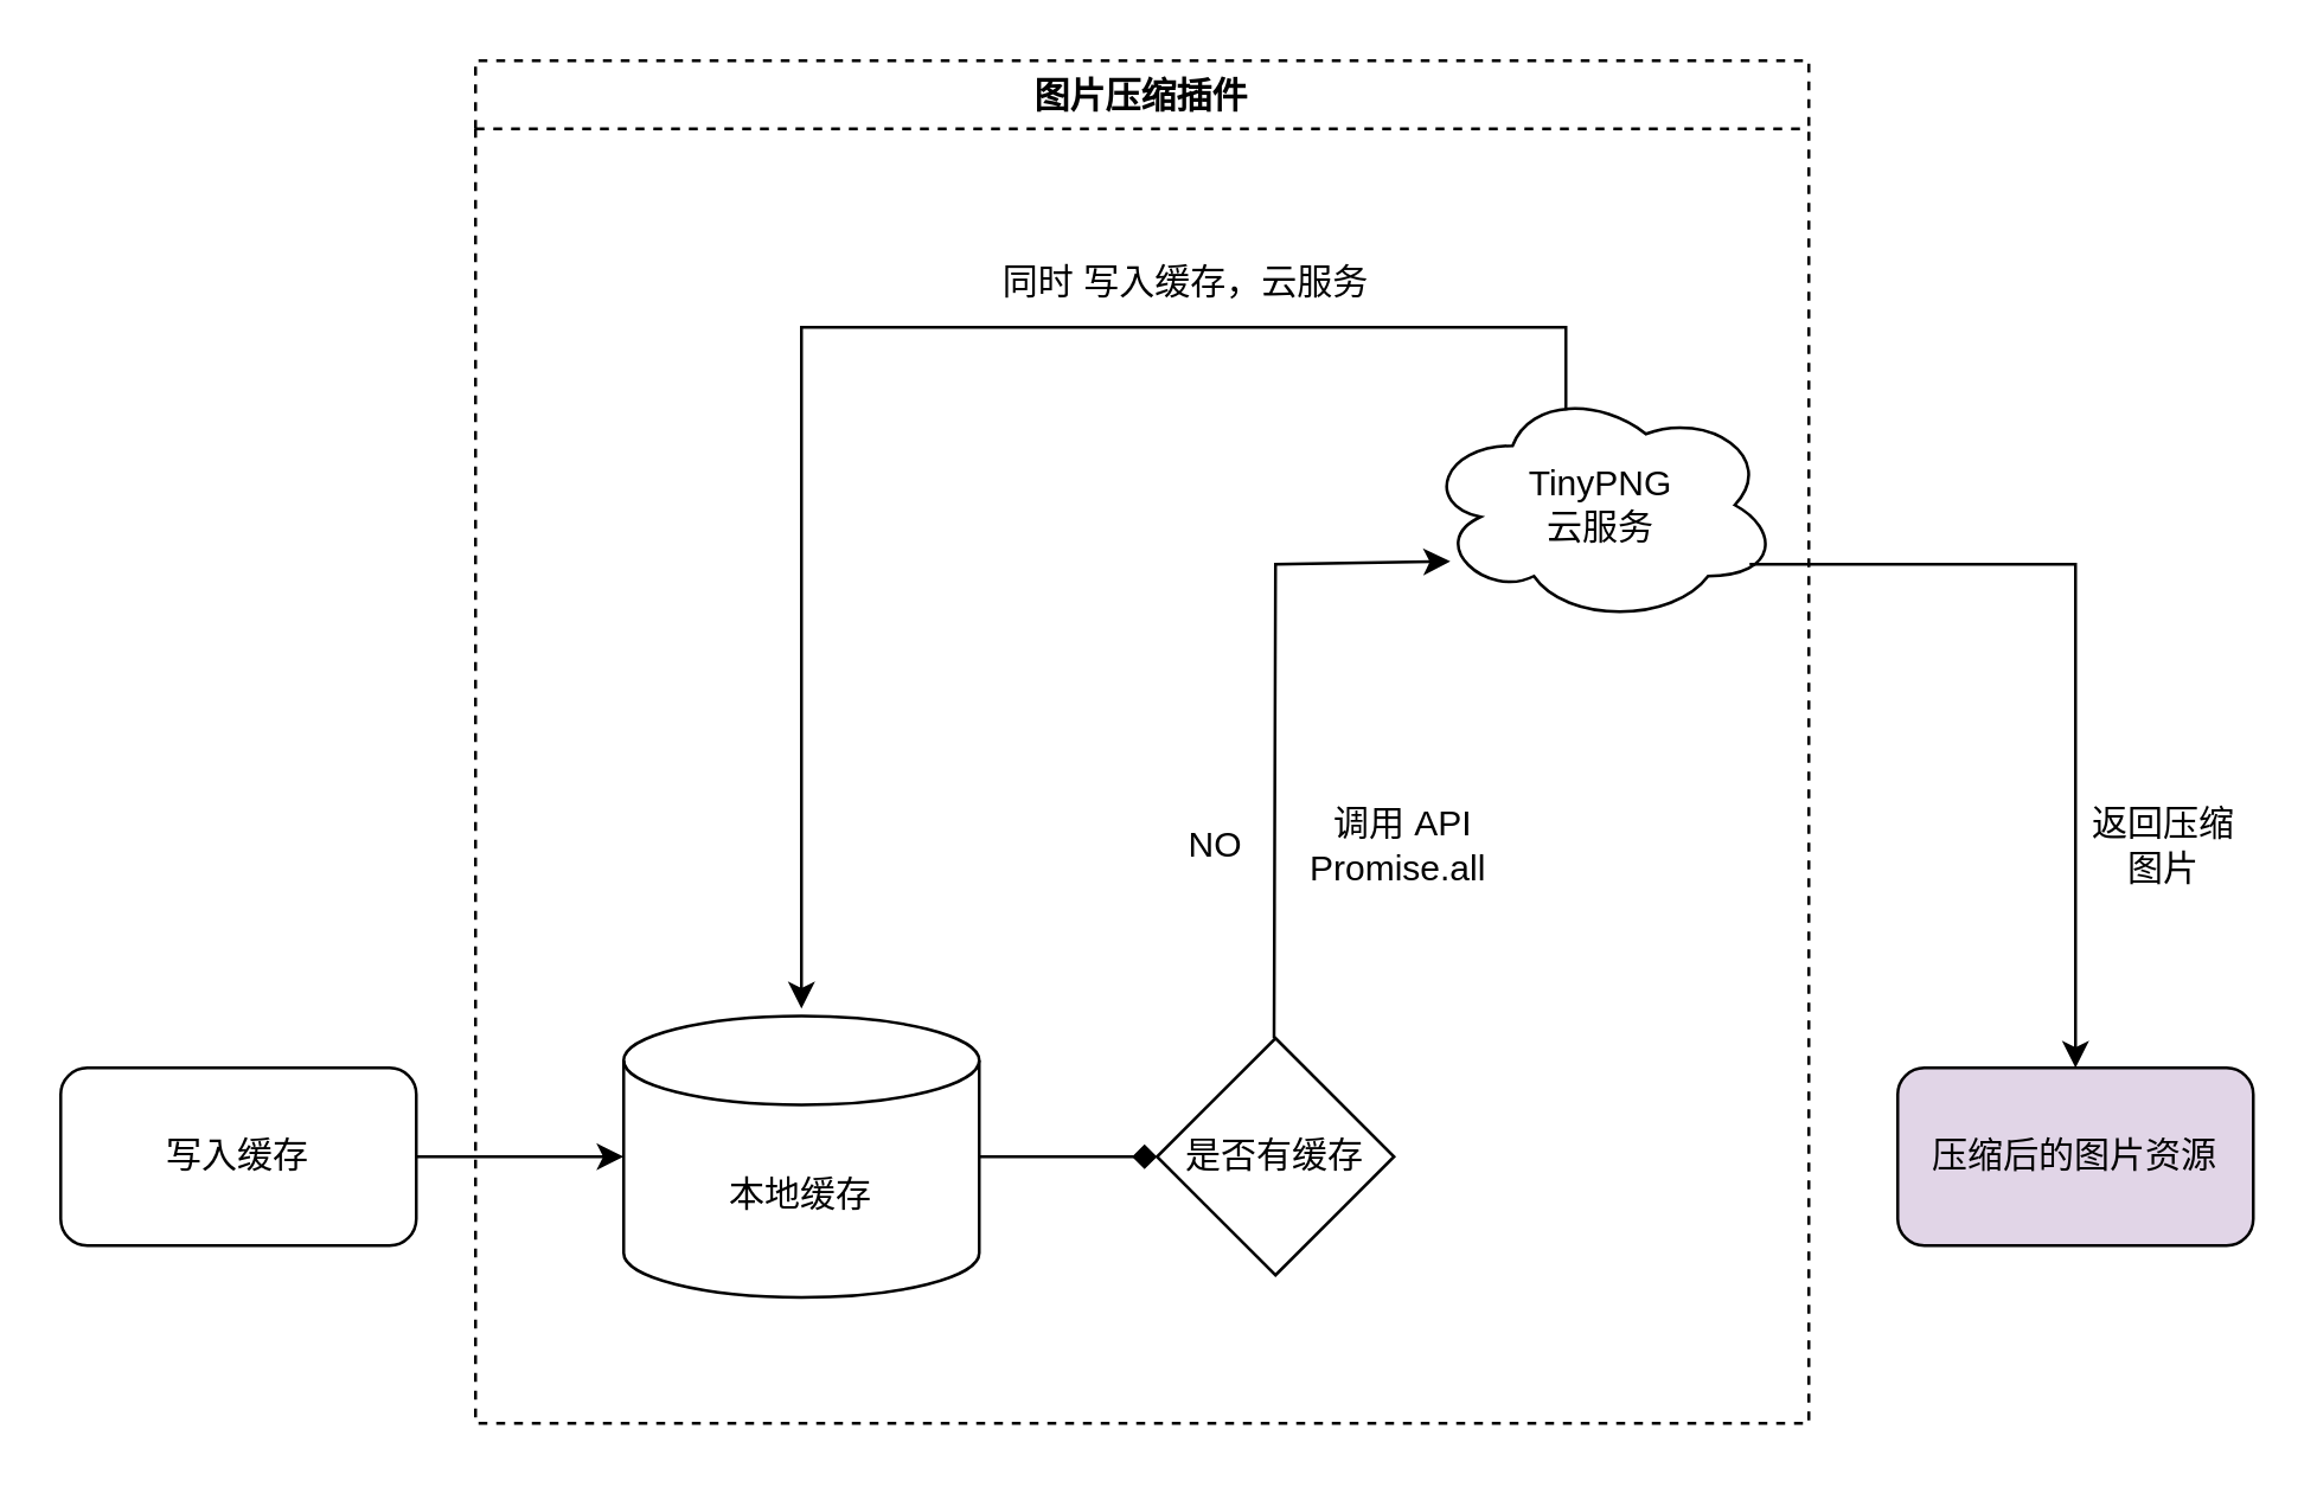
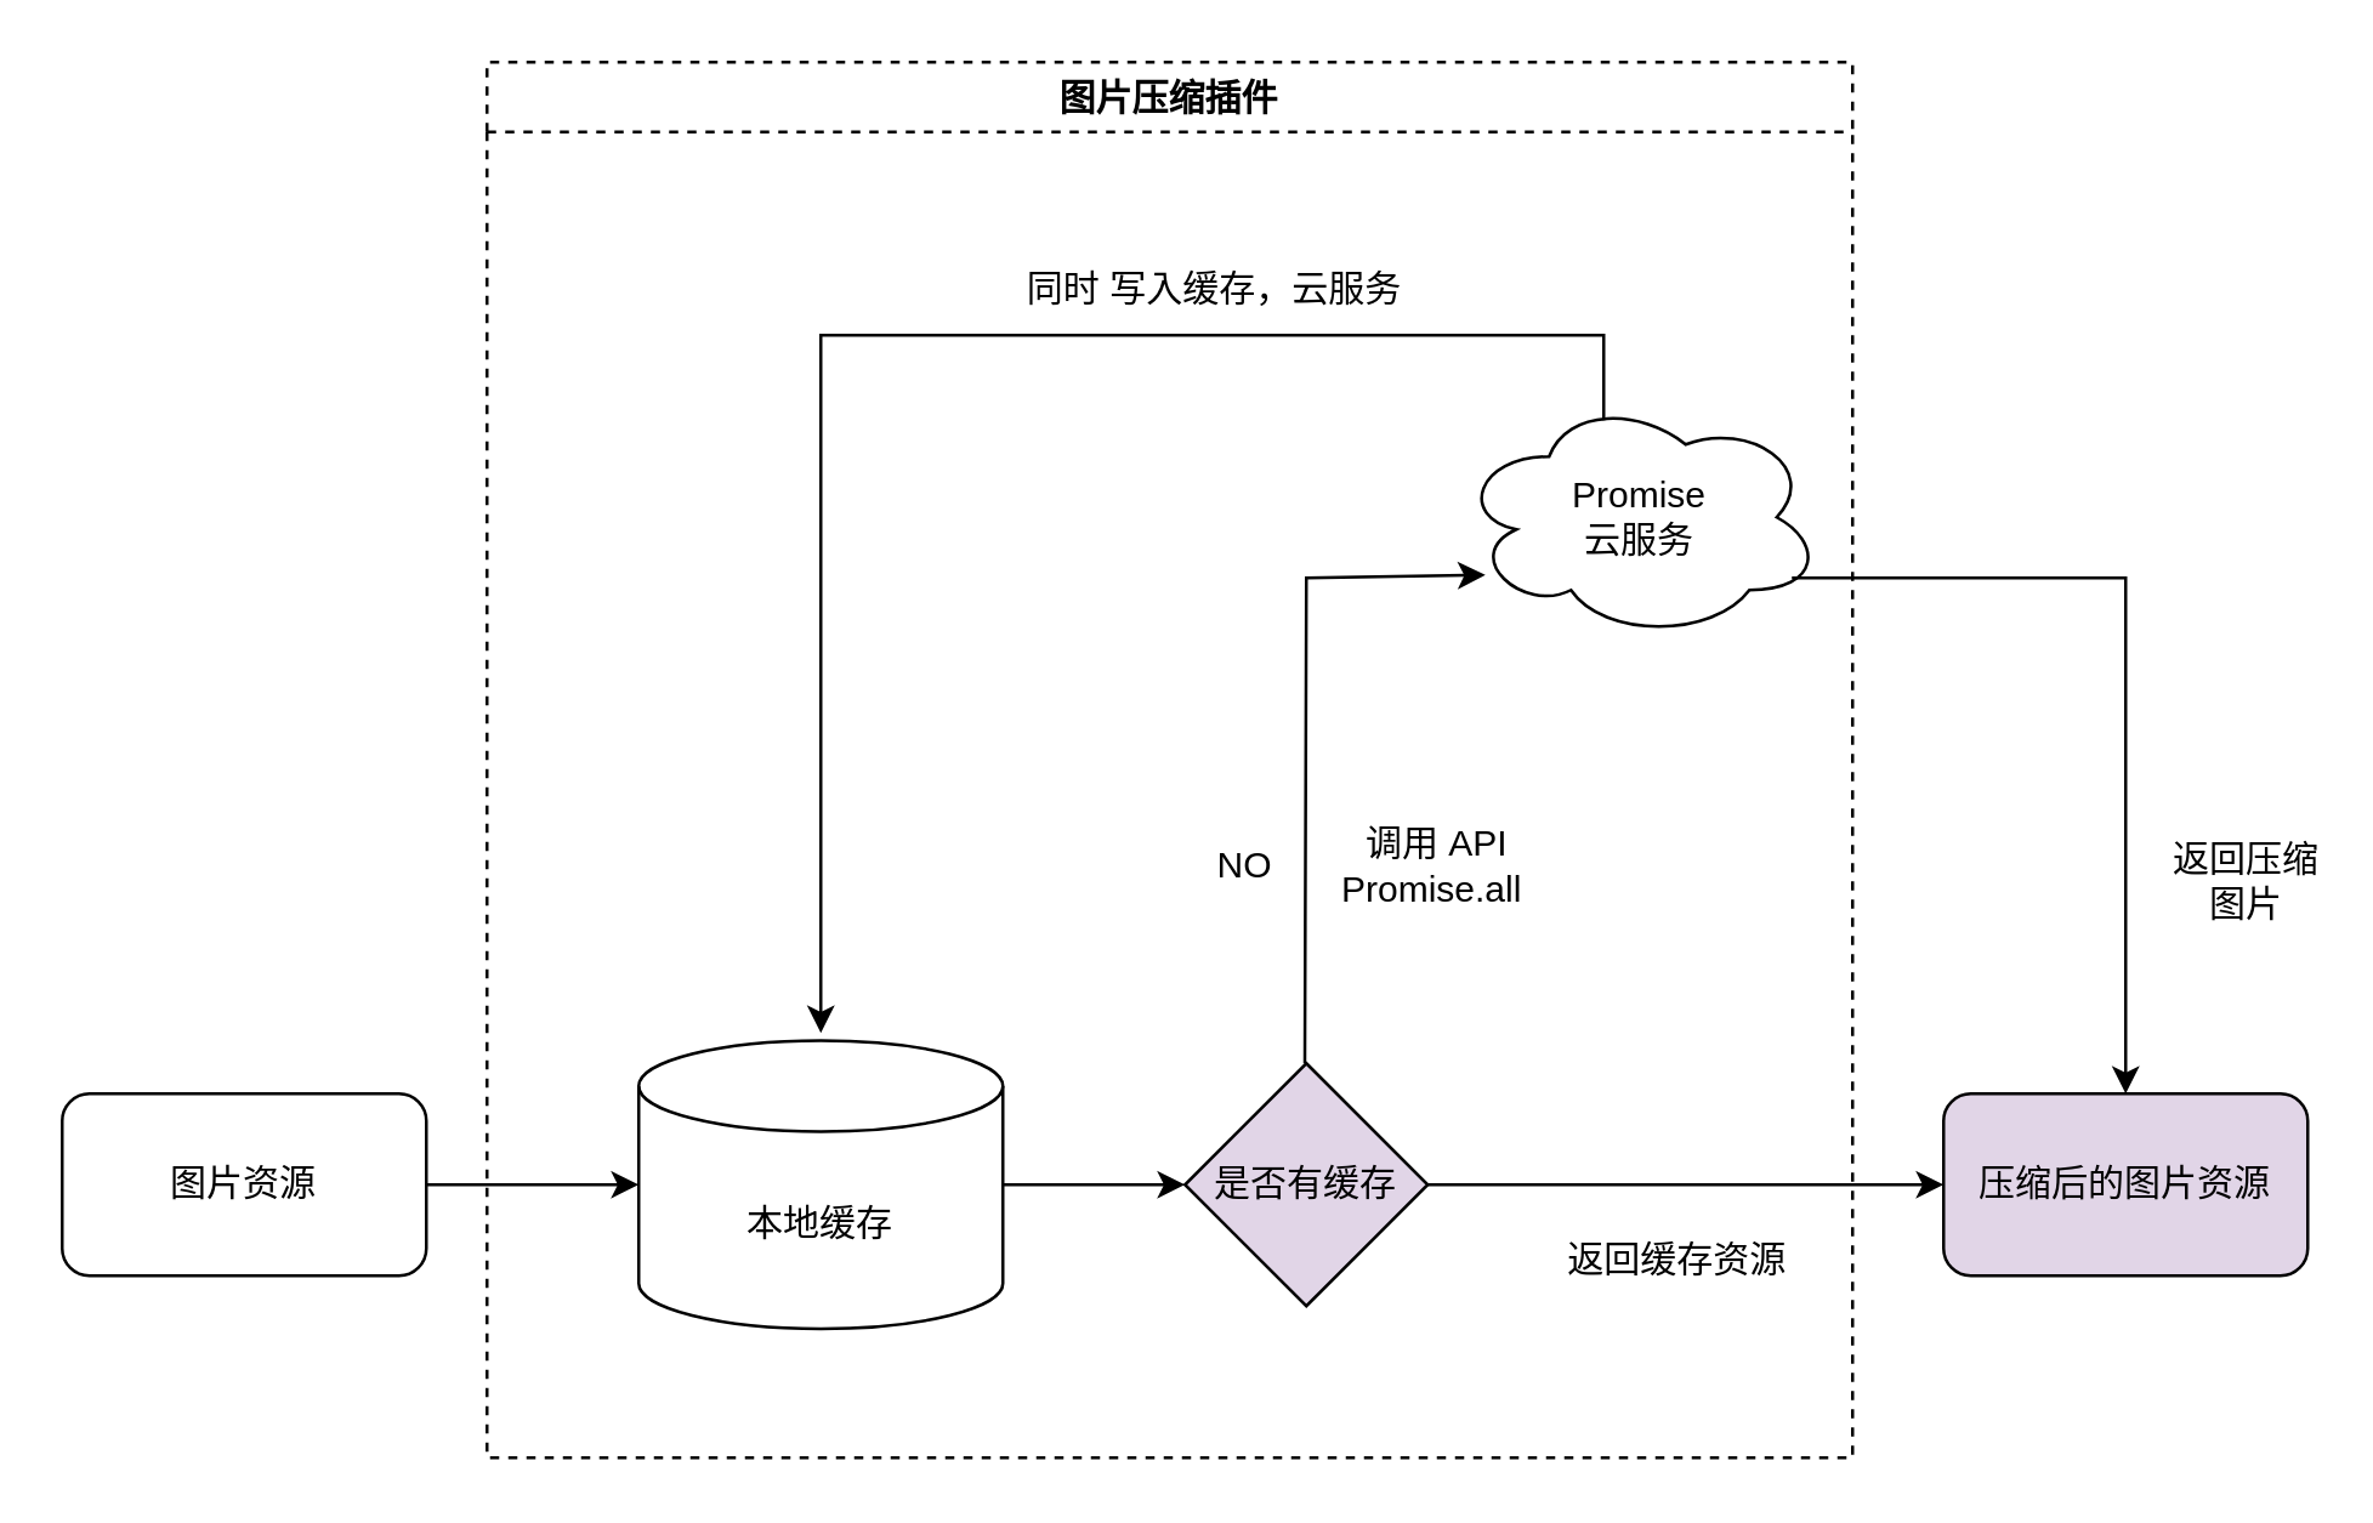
- <mxCell id="12" value="TinyPNG &lt;br&gt;云服务" style="ellipse;shape=cloud;whiteSpace=wrap;html=1;" vertex="1" parent="1"><mxGeometry x="480" y="130" width="120" height="80" as="geometry" /></mxCell>
+ <mxCell id="12" value="Promise &lt;br&gt;云服务" style="ellipse;shape=cloud;whiteSpace=wrap;html=1;" vertex="1" parent="1"><mxGeometry x="480" y="130" width="120" height="80" as="geometry" /></mxCell>
- <mxCell id="15" value="返回压缩图片" style="text;html=1;strokeColor=none;fillColor=none;align=center;verticalAlign=middle;whiteSpace=wrap;rounded=0;" vertex="1" parent="1"><mxGeometry x="700" y="270" width="60" height="30" as="geometry" /></mxCell>
+ <mxCell id="15" value="返回压缩图片" style="text;html=1;strokeColor=none;fillColor=none;align=center;verticalAlign=middle;whiteSpace=wrap;rounded=0;" vertex="1" parent="1"><mxGeometry x="710" y="275" width="60" height="30" as="geometry" /></mxCell>
- <mxCell id="2" value="写入缓存" style="rounded=1;whiteSpace=wrap;html=1;" vertex="1" parent="1"><mxGeometry x="20" y="360" width="120" height="60" as="geometry" /></mxCell>
+ <mxCell id="2" value="图片资源" style="rounded=1;whiteSpace=wrap;html=1;" vertex="1" parent="1"><mxGeometry x="20" y="360" width="120" height="60" as="geometry" /></mxCell>
- <mxCell id="10" value="" style="endArrow=diamond;html=1;rounded=0;exitX=1;exitY=0.5;exitDx=0;exitDy=0;exitPerimeter=0;entryX=0;entryY=0.5;entryDx=0;entryDy=0;" edge="1" parent="1" source="5" target="9"><mxGeometry width="50" height="50" relative="1" as="geometry"><mxPoint x="340" y="280" as="sourcePoint" /><mxPoint x="390" y="230" as="targetPoint" /></mxGeometry></mxCell>
+ <mxCell id="10" value="" style="endArrow=classic;html=1;rounded=0;exitX=1;exitY=0.5;exitDx=0;exitDy=0;exitPerimeter=0;entryX=0;entryY=0.5;entryDx=0;entryDy=0;" edge="1" parent="1" source="5" target="9"><mxGeometry width="50" height="50" relative="1" as="geometry"><mxPoint x="340" y="280" as="sourcePoint" /><mxPoint x="390" y="230" as="targetPoint" /></mxGeometry></mxCell>
- <mxCell id="9" value="是否有缓存" style="rhombus;whiteSpace=wrap;html=1;" vertex="1" parent="1"><mxGeometry x="390" y="350" width="80" height="80" as="geometry" /></mxCell>
+ <mxCell id="9" value="是否有缓存" style="rhombus;whiteSpace=wrap;html=1;fillColor=#e1d5e7;" vertex="1" parent="1"><mxGeometry x="390" y="350" width="80" height="80" as="geometry" /></mxCell>
+ <mxCell id="6" value="" style="endArrow=classic;html=1;rounded=0;exitX=1;exitY=0.5;exitDx=0;exitDy=0;entryX=0;entryY=0.5;entryDx=0;entryDy=0;" edge="1" parent="1" source="9" target="4"><mxGeometry width="50" height="50" relative="1" as="geometry"><mxPoint x="370" y="390" as="sourcePoint" /><mxPoint x="610" y="390" as="targetPoint" /></mxGeometry></mxCell>
+ <mxCell id="11" value="返回缓存资源" style="text;html=1;strokeColor=none;fillColor=none;align=center;verticalAlign=middle;whiteSpace=wrap;rounded=0;" vertex="1" parent="1"><mxGeometry x="515" y="400" width="75" height="30" as="geometry" /></mxCell>
